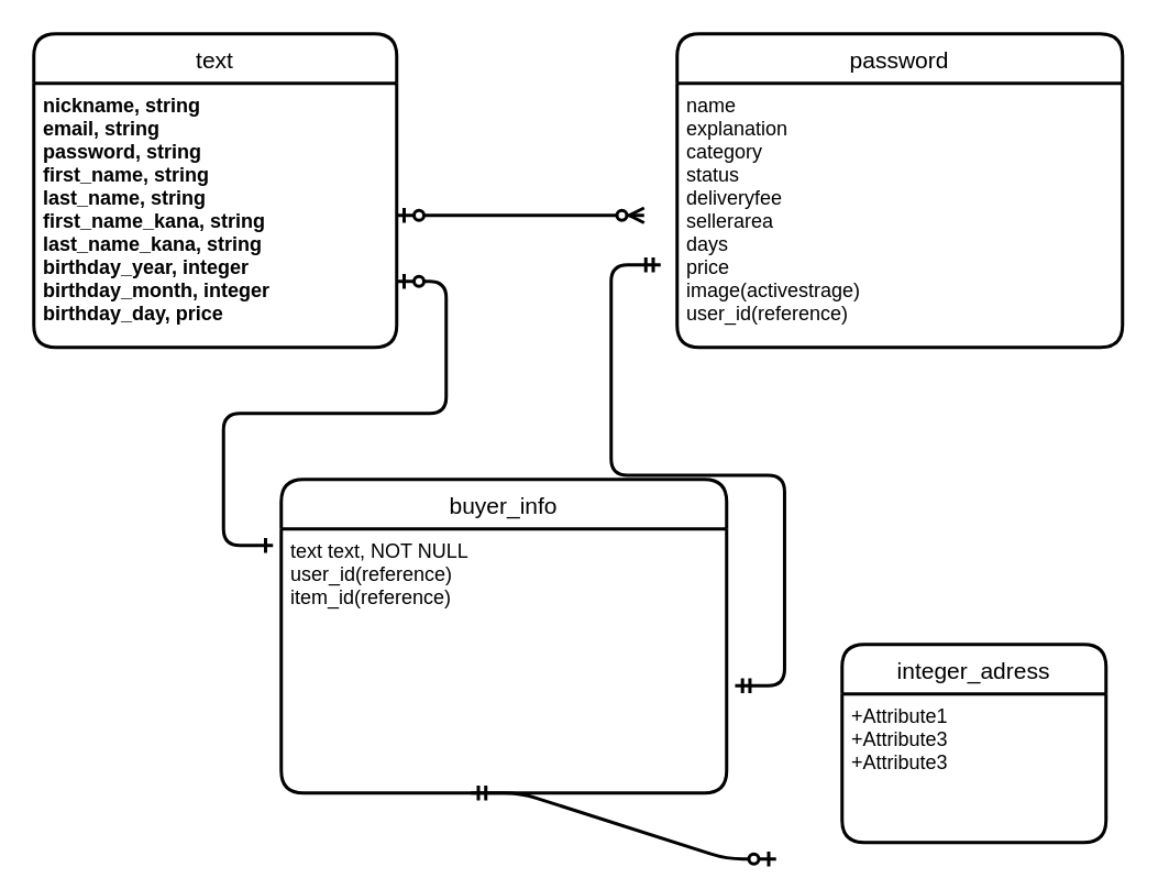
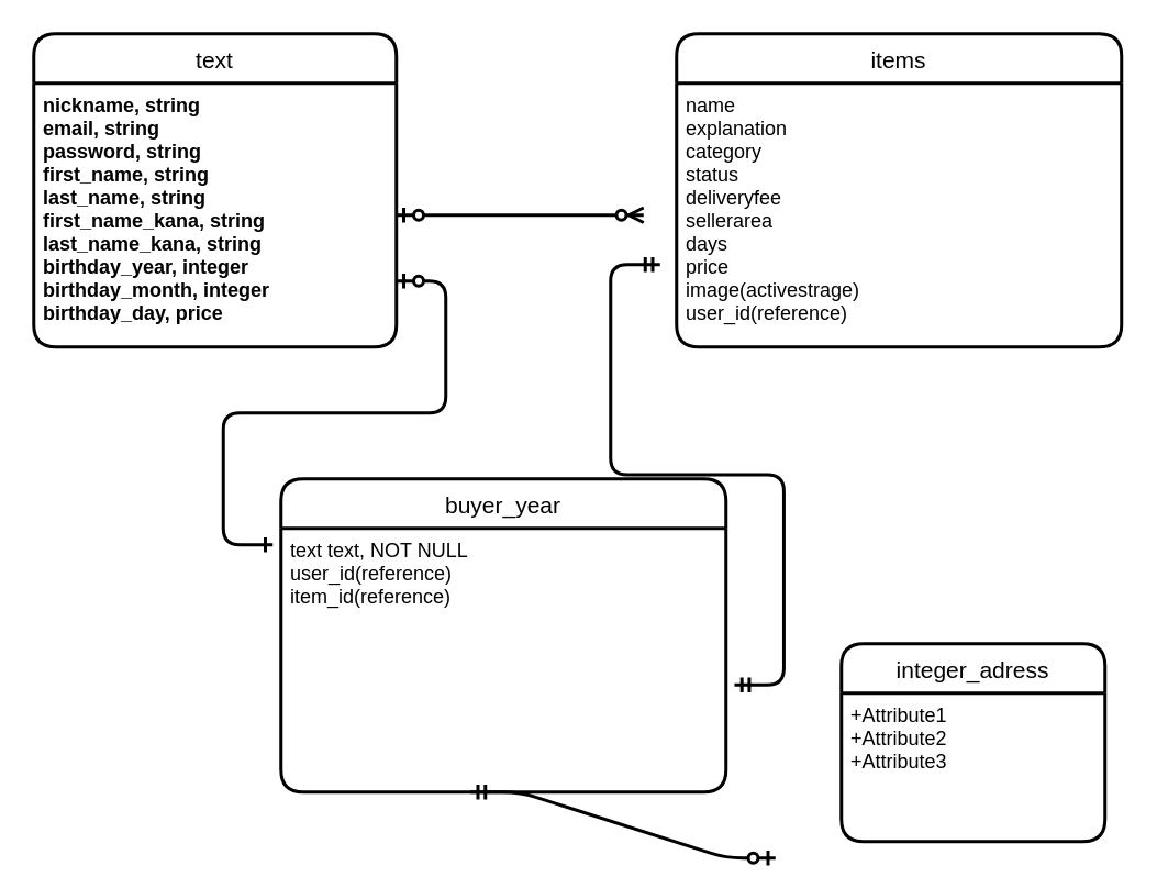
- <mxCell id="4" value="password" style="swimlane;childLayout=stackLayout;horizontal=1;startSize=30;horizontalStack=0;rounded=1;fontSize=14;fontStyle=0;strokeWidth=2;resizeParent=0;resizeLast=1;shadow=0;dashed=0;align=center;" parent="1" vertex="1"><mxGeometry x="410" y="20" width="270" height="190" as="geometry" /></mxCell>
+ <mxCell id="4" value="items" style="swimlane;childLayout=stackLayout;horizontal=1;startSize=30;horizontalStack=0;rounded=1;fontSize=14;fontStyle=0;strokeWidth=2;resizeParent=0;resizeLast=1;shadow=0;dashed=0;align=center;" parent="1" vertex="1"><mxGeometry x="410" y="20" width="270" height="190" as="geometry" /></mxCell>
- <mxCell id="6" value="buyer_info" style="swimlane;childLayout=stackLayout;horizontal=1;startSize=30;horizontalStack=0;rounded=1;fontSize=14;fontStyle=0;strokeWidth=2;resizeParent=0;resizeLast=1;shadow=0;dashed=0;align=center;" parent="1" vertex="1"><mxGeometry x="170" y="290" width="270" height="190" as="geometry" /></mxCell>
+ <mxCell id="6" value="buyer_year" style="swimlane;childLayout=stackLayout;horizontal=1;startSize=30;horizontalStack=0;rounded=1;fontSize=14;fontStyle=0;strokeWidth=2;resizeParent=0;resizeLast=1;shadow=0;dashed=0;align=center;" parent="1" vertex="1"><mxGeometry x="170" y="290" width="270" height="190" as="geometry" /></mxCell>
- <mxCell id="10" value="+Attribute1&#10;+Attribute3&#10;+Attribute3" style="align=left;strokeColor=none;fillColor=none;spacingLeft=4;fontSize=12;verticalAlign=top;resizable=0;rotatable=0;part=1;" parent="9" vertex="1"><mxGeometry y="30" width="160" height="90" as="geometry" /></mxCell>
+ <mxCell id="10" value="+Attribute1&#10;+Attribute2&#10;+Attribute3" style="align=left;strokeColor=none;fillColor=none;spacingLeft=4;fontSize=12;verticalAlign=top;resizable=0;rotatable=0;part=1;" parent="9" vertex="1"><mxGeometry y="30" width="160" height="90" as="geometry" /></mxCell>
